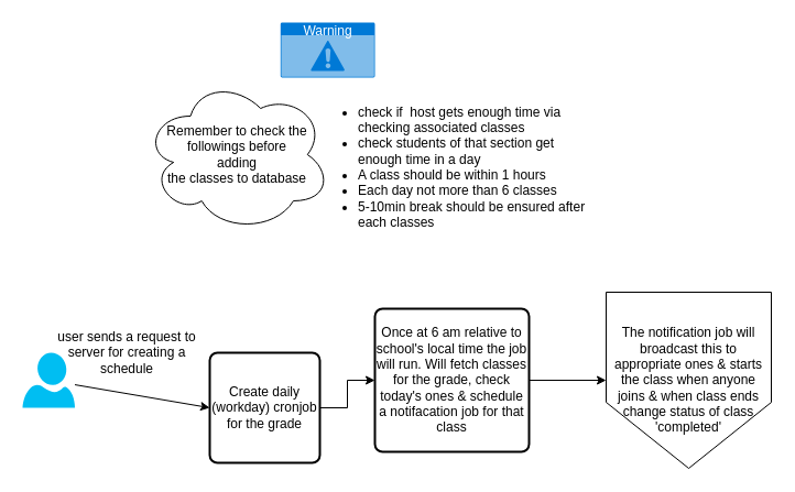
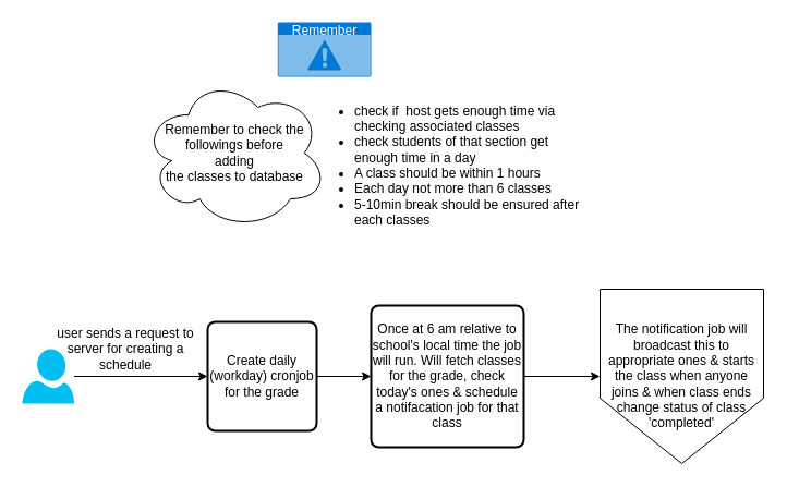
- <mxCell id="12" value="Warning" style="html=1;strokeColor=none;fillColor=#0079D6;labelPosition=center;verticalLabelPosition=middle;verticalAlign=top;align=center;fontSize=12;outlineConnect=0;spacingTop=-6;fontColor=#FFFFFF;shape=mxgraph.sitemap.warning;" parent="1" vertex="1"><mxGeometry x="254.29" y="20" width="85.71" height="50" as="geometry" /></mxCell>
+ <mxCell id="12" value="Remember" style="html=1;strokeColor=none;fillColor=#0079D6;labelPosition=center;verticalLabelPosition=middle;verticalAlign=top;align=center;fontSize=12;outlineConnect=0;spacingTop=-6;fontColor=#FFFFFF;shape=mxgraph.sitemap.warning;" parent="1" vertex="1"><mxGeometry x="254.29" y="20" width="85.71" height="50" as="geometry" /></mxCell>
- <mxCell id="6" value="Create daily (workday) cronjob for the grade" style="rounded=1;whiteSpace=wrap;html=1;absoluteArcSize=1;arcSize=14;strokeWidth=2;" parent="1" vertex="1"><mxGeometry x="190" y="320" width="100" height="100" as="geometry" /></mxCell>
+ <mxCell id="6" value="Create daily (workday) cronjob for the grade" style="rounded=1;whiteSpace=wrap;html=1;absoluteArcSize=1;arcSize=14;strokeWidth=2;" parent="1" vertex="1"><mxGeometry x="190" y="295" width="100" height="100" as="geometry" /></mxCell>
